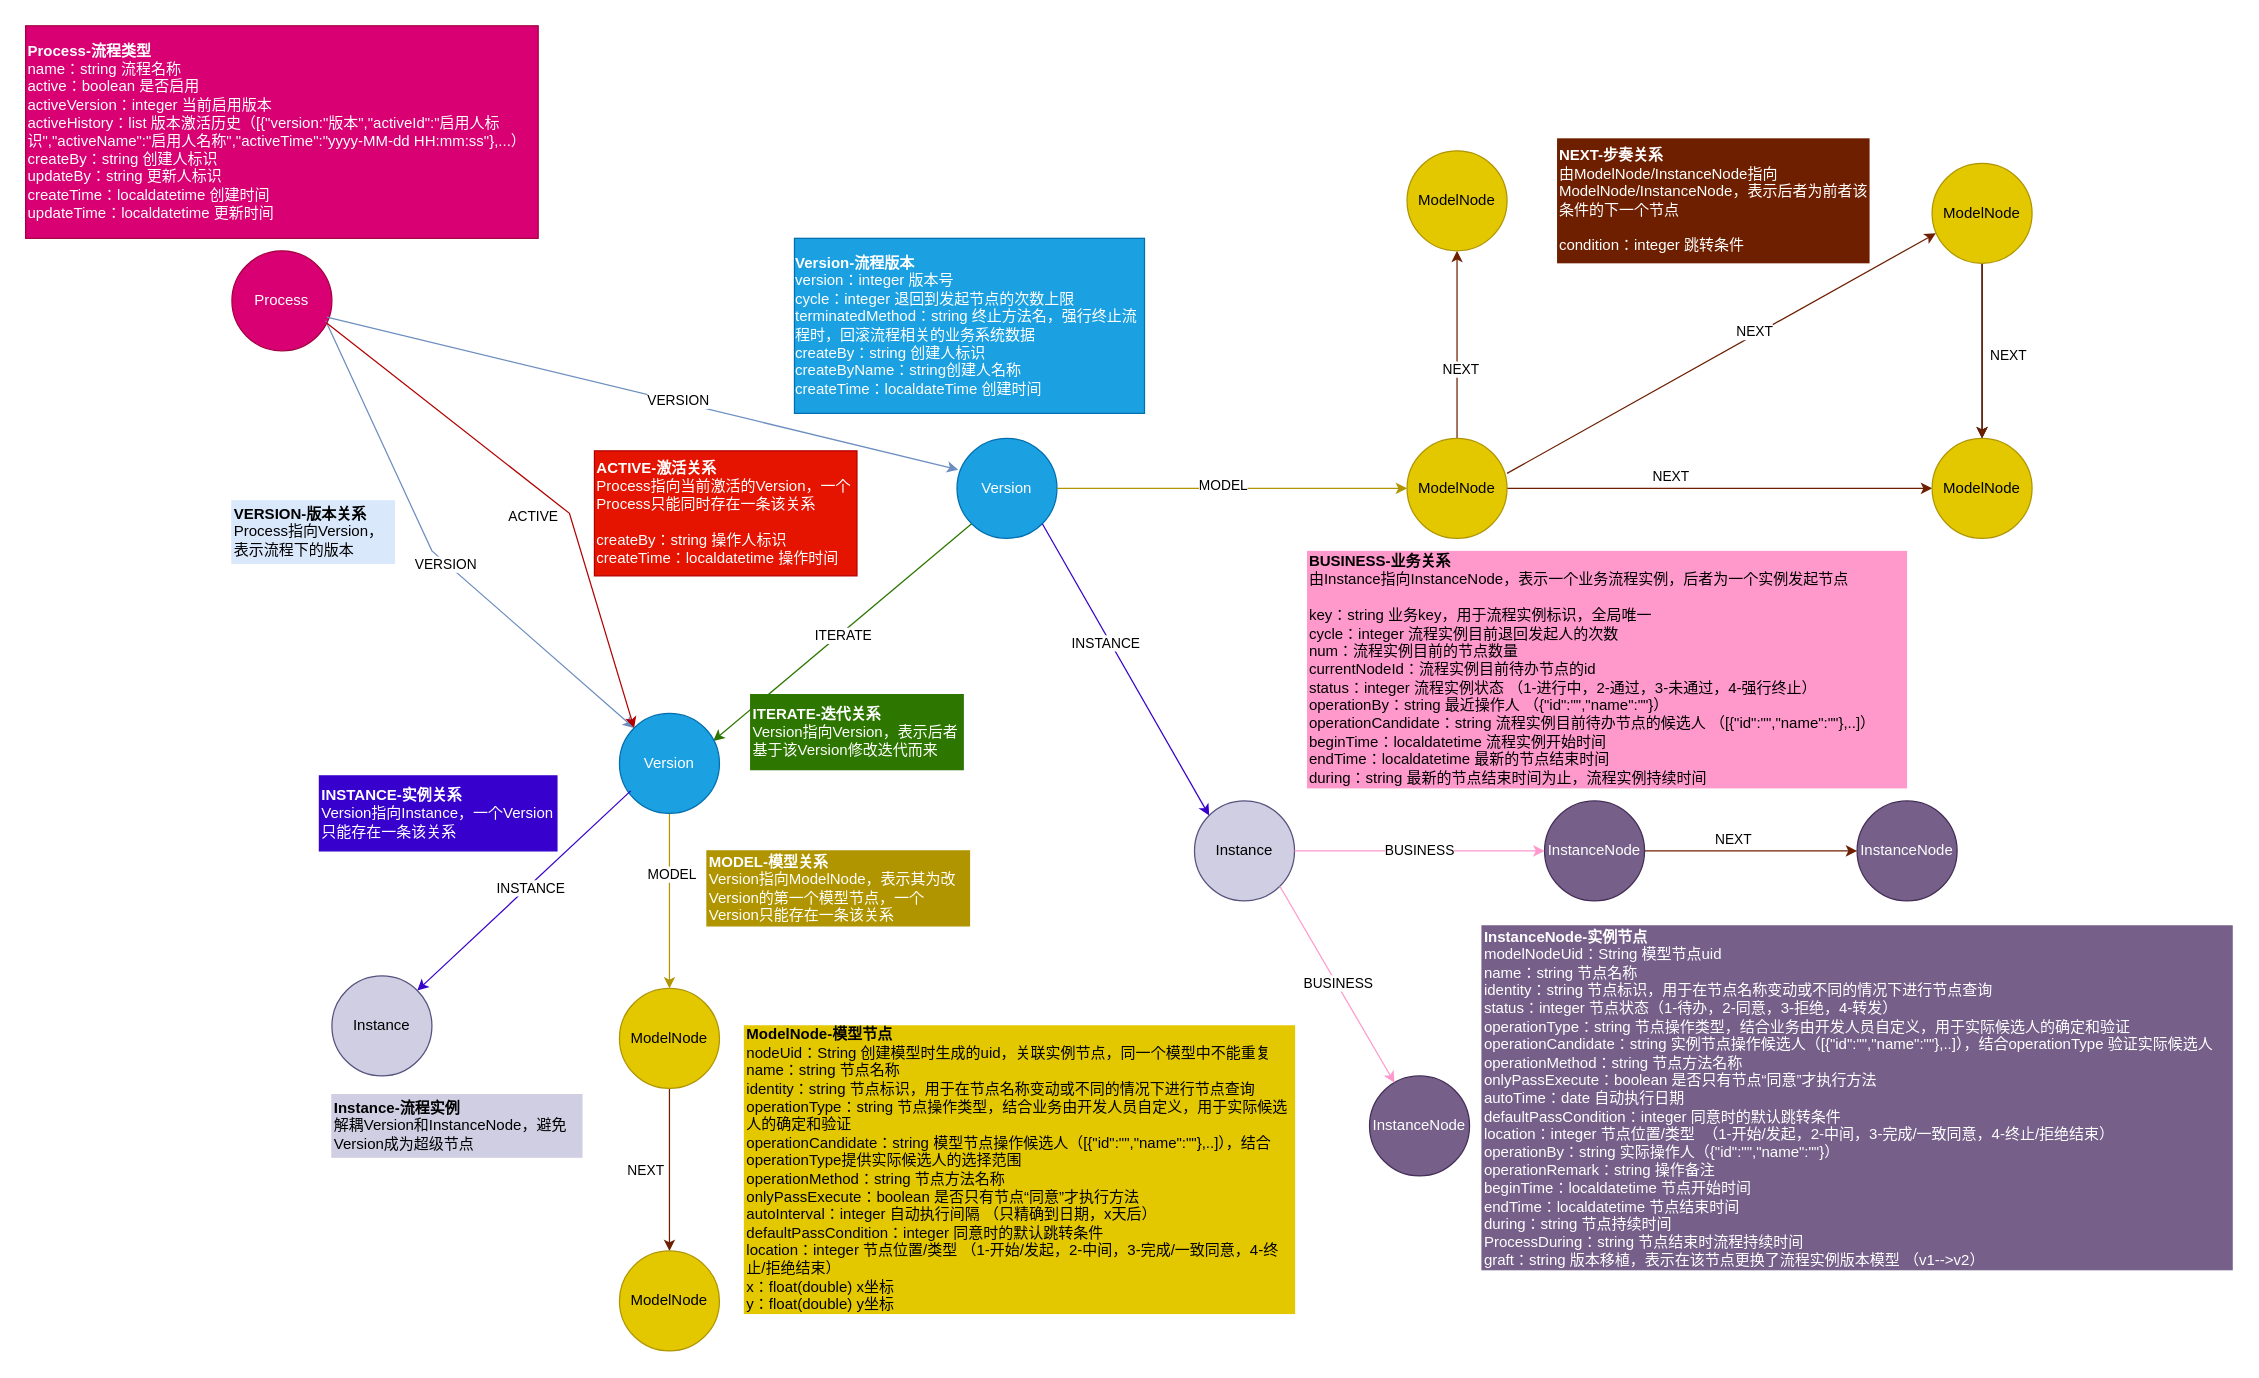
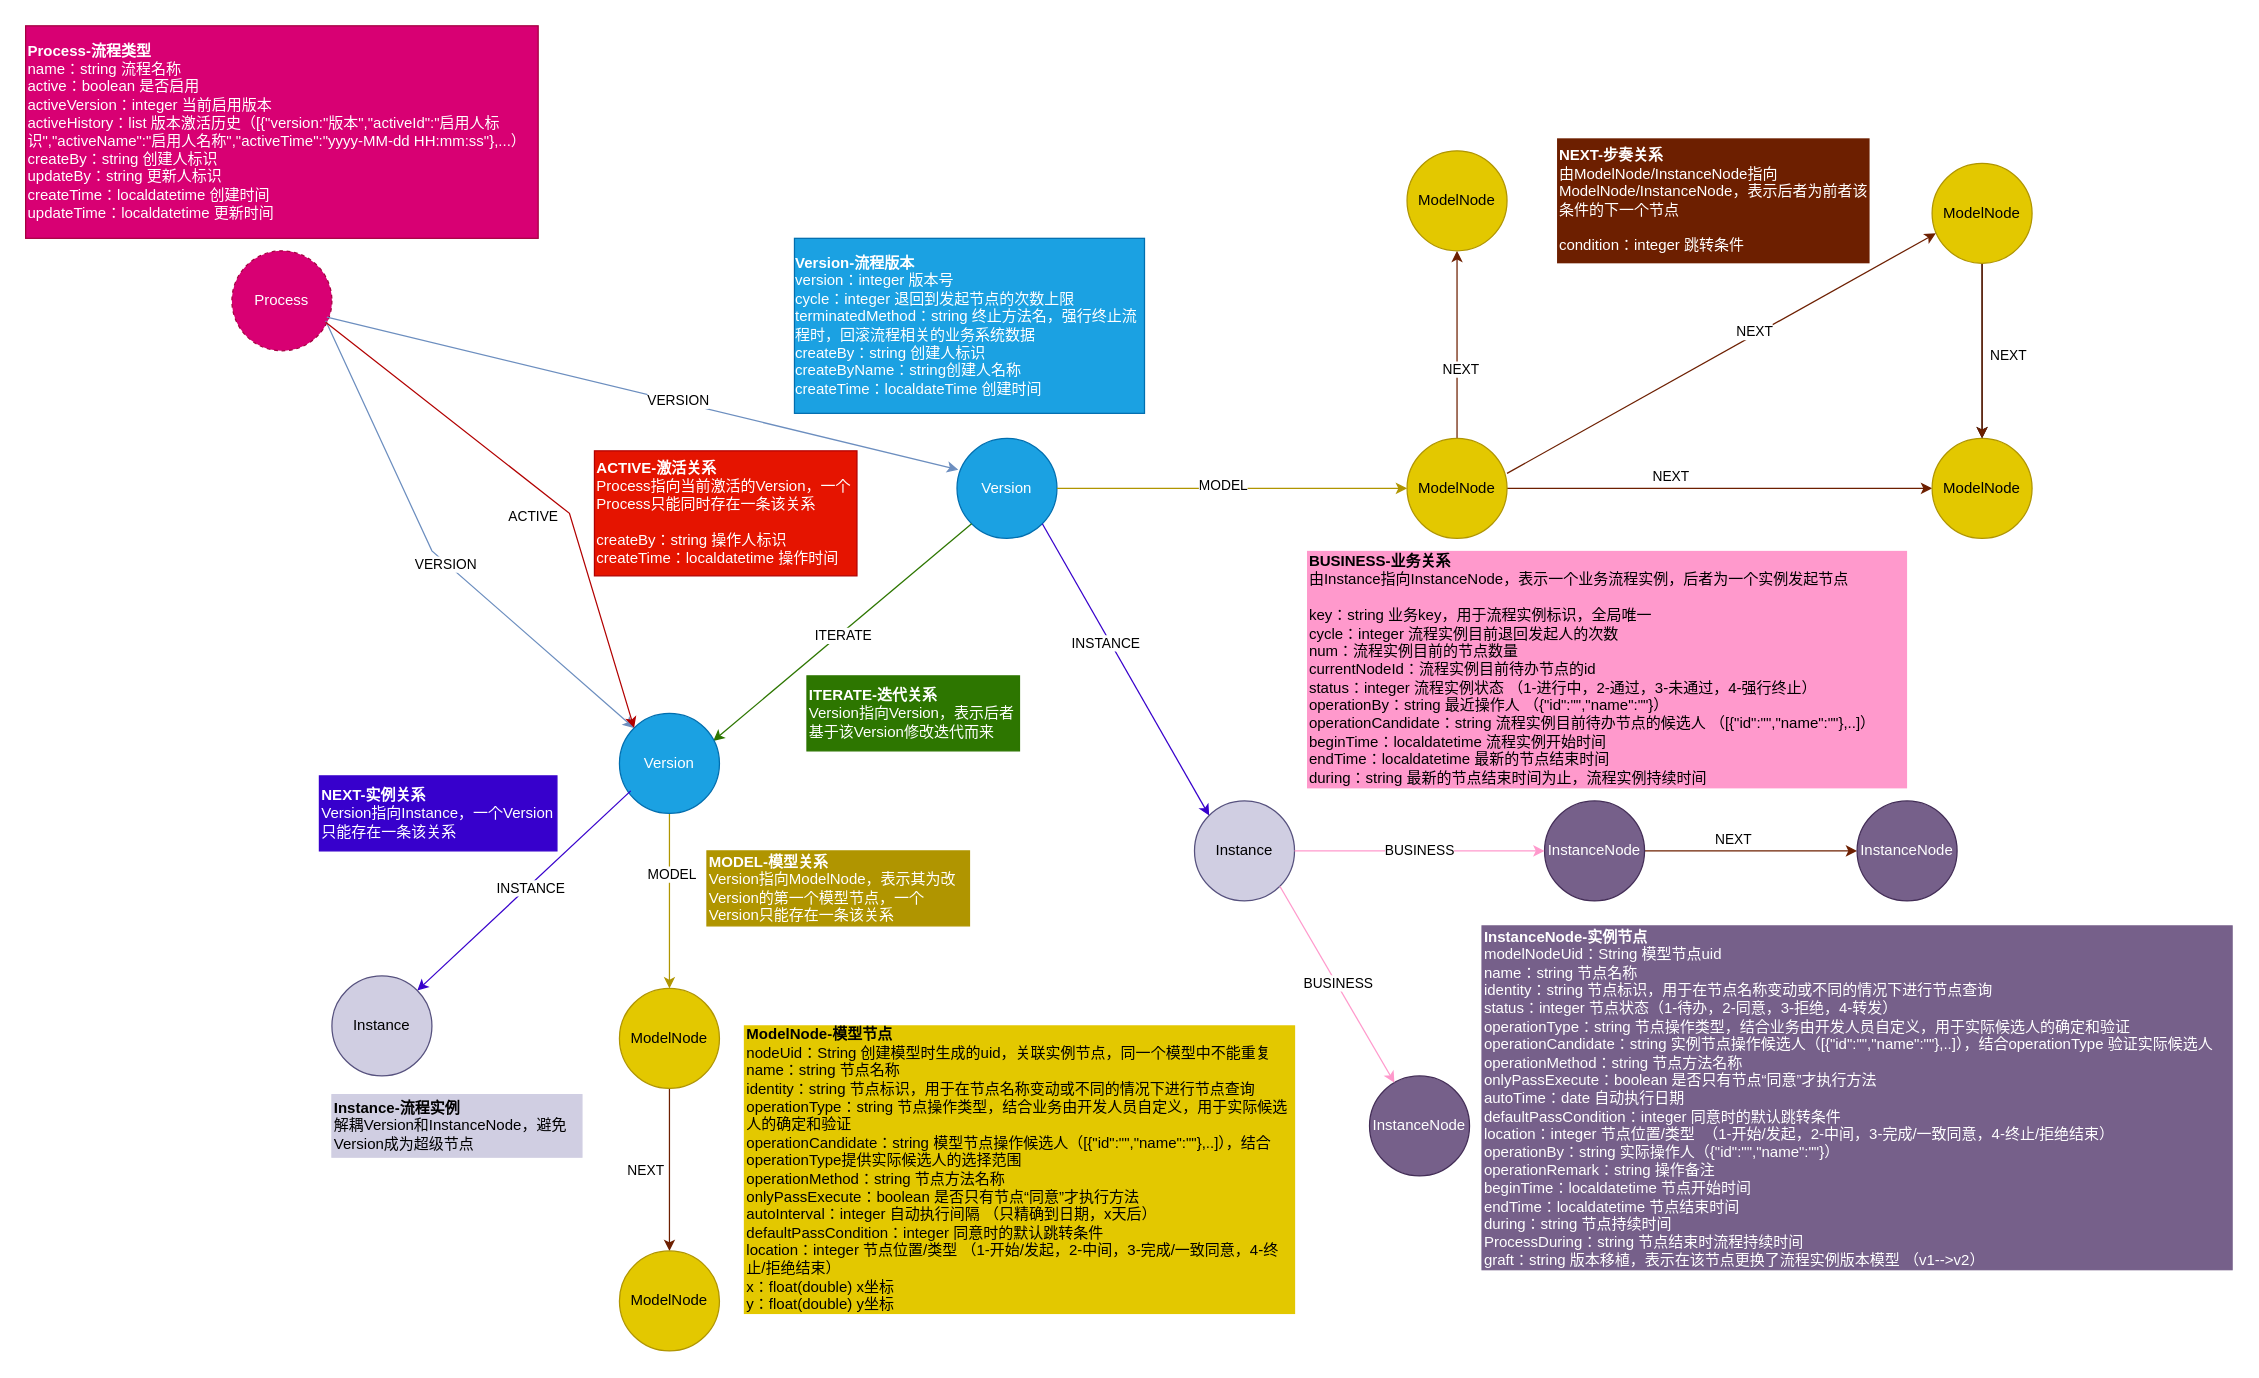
- <mxCell id="2" value="Process" style="ellipse;whiteSpace=wrap;html=1;aspect=fixed;fillColor=#d80073;strokeColor=#A50040;fontColor=#ffffff;" parent="1" vertex="1"><mxGeometry x="185" y="200" width="80" height="80" as="geometry" /></mxCell>
+ <mxCell id="2" value="Process" style="ellipse;whiteSpace=wrap;html=1;aspect=fixed;fillColor=#d80073;strokeColor=#A50040;fontColor=#ffffff;dashed=1;" parent="1" vertex="1"><mxGeometry x="185" y="200" width="80" height="80" as="geometry" /></mxCell>
- <mxCell id="55" value="&lt;b&gt;VERSION-版本关系&lt;/b&gt;&lt;div&gt;Process指向Version，表示流程下的版本&lt;/div&gt;" style="text;html=1;align=left;verticalAlign=middle;whiteSpace=wrap;rounded=0;fillColor=#dae8fc;strokeColor=#dae8fc;" parent="1" vertex="1"><mxGeometry x="185" y="400" width="130" height="50" as="geometry" /></mxCell>
- <mxCell id="58" value="&lt;div style=&quot;&quot;&gt;&lt;b&gt;ITERATE-迭代关系&lt;/b&gt;&lt;/div&gt;&lt;div style=&quot;&quot;&gt;Version指向Version，表示后者基于该Version修改迭代而来&lt;/div&gt;" style="text;html=1;align=left;verticalAlign=middle;whiteSpace=wrap;rounded=0;fillColor=#2D7600;fontColor=#ffffff;strokeColor=#2D7600;" parent="1" vertex="1"><mxGeometry x="600" y="555" width="170" height="60" as="geometry" /></mxCell>
+ <mxCell id="58" value="&lt;div style=&quot;&quot;&gt;&lt;b&gt;ITERATE-迭代关系&lt;/b&gt;&lt;/div&gt;&lt;div style=&quot;&quot;&gt;Version指向Version，表示后者基于该Version修改迭代而来&lt;/div&gt;" style="text;html=1;align=left;verticalAlign=middle;whiteSpace=wrap;rounded=0;fillColor=#2D7600;fontColor=#ffffff;strokeColor=#2D7600;" parent="1" vertex="1"><mxGeometry x="645" y="540" width="170" height="60" as="geometry" /></mxCell>
- <mxCell id="57" value="&lt;b&gt;INSTANCE-实例关系&lt;/b&gt;&lt;div&gt;Version指向Instance，一个Version只能存在一条该关系&lt;/div&gt;" style="text;html=1;align=left;verticalAlign=middle;whiteSpace=wrap;rounded=0;fillColor=#3700CC;fontColor=#ffffff;strokeColor=#3700CC;" parent="1" vertex="1"><mxGeometry x="255" y="620" width="190" height="60" as="geometry" /></mxCell>
+ <mxCell id="57" value="&lt;b&gt;NEXT-实例关系&lt;/b&gt;&lt;div&gt;Version指向Instance，一个Version只能存在一条该关系&lt;/div&gt;" style="text;html=1;align=left;verticalAlign=middle;whiteSpace=wrap;rounded=0;fillColor=#3700CC;fontColor=#ffffff;strokeColor=#3700CC;" parent="1" vertex="1"><mxGeometry x="255" y="620" width="190" height="60" as="geometry" /></mxCell>
